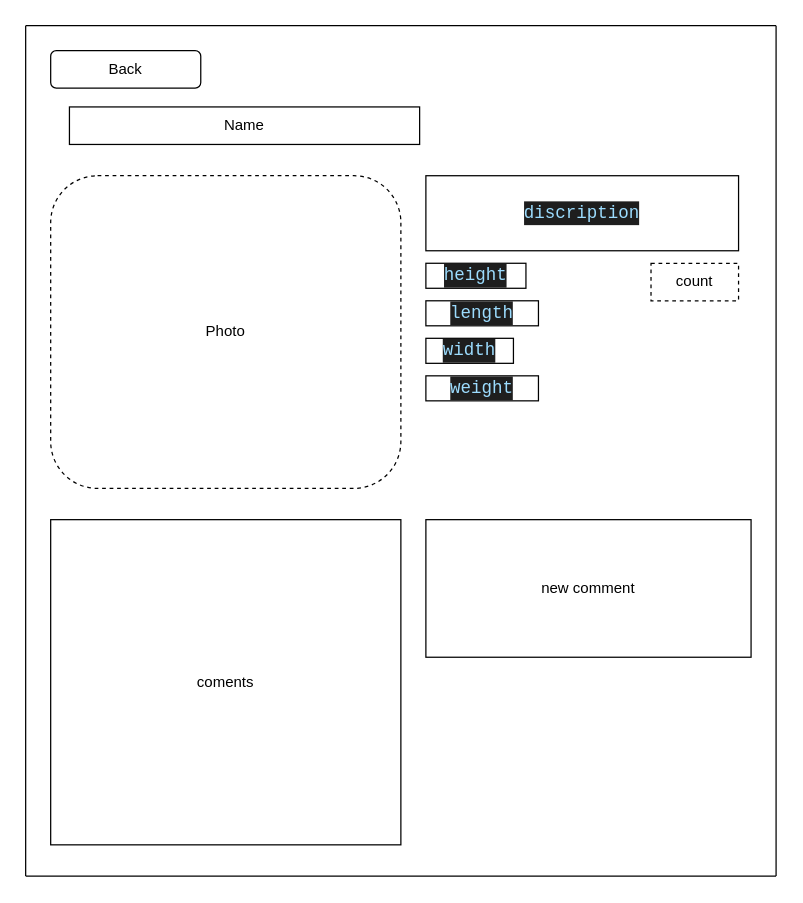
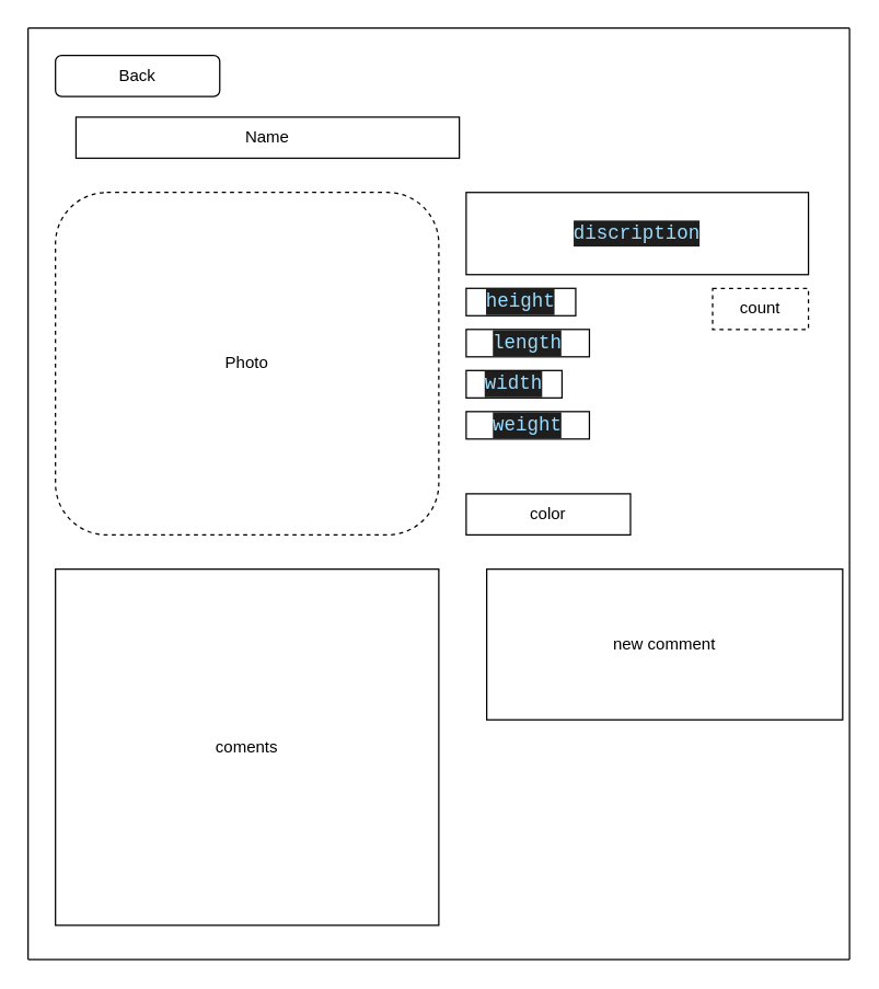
+ <mxCell id="9" value="color" style="rounded=0;whiteSpace=wrap;html=1;" parent="1" vertex="1"><mxGeometry x="340" y="360" width="120" height="30" as="geometry" /></mxCell>
- <mxCell id="11" value="new comment" style="rounded=0;whiteSpace=wrap;html=1;" parent="1" vertex="1"><mxGeometry x="340" y="415" width="260" height="110" as="geometry" /></mxCell>
+ <mxCell id="11" value="new comment" style="rounded=0;whiteSpace=wrap;html=1;" parent="1" vertex="1"><mxGeometry x="355" y="415" width="260" height="110" as="geometry" /></mxCell>
